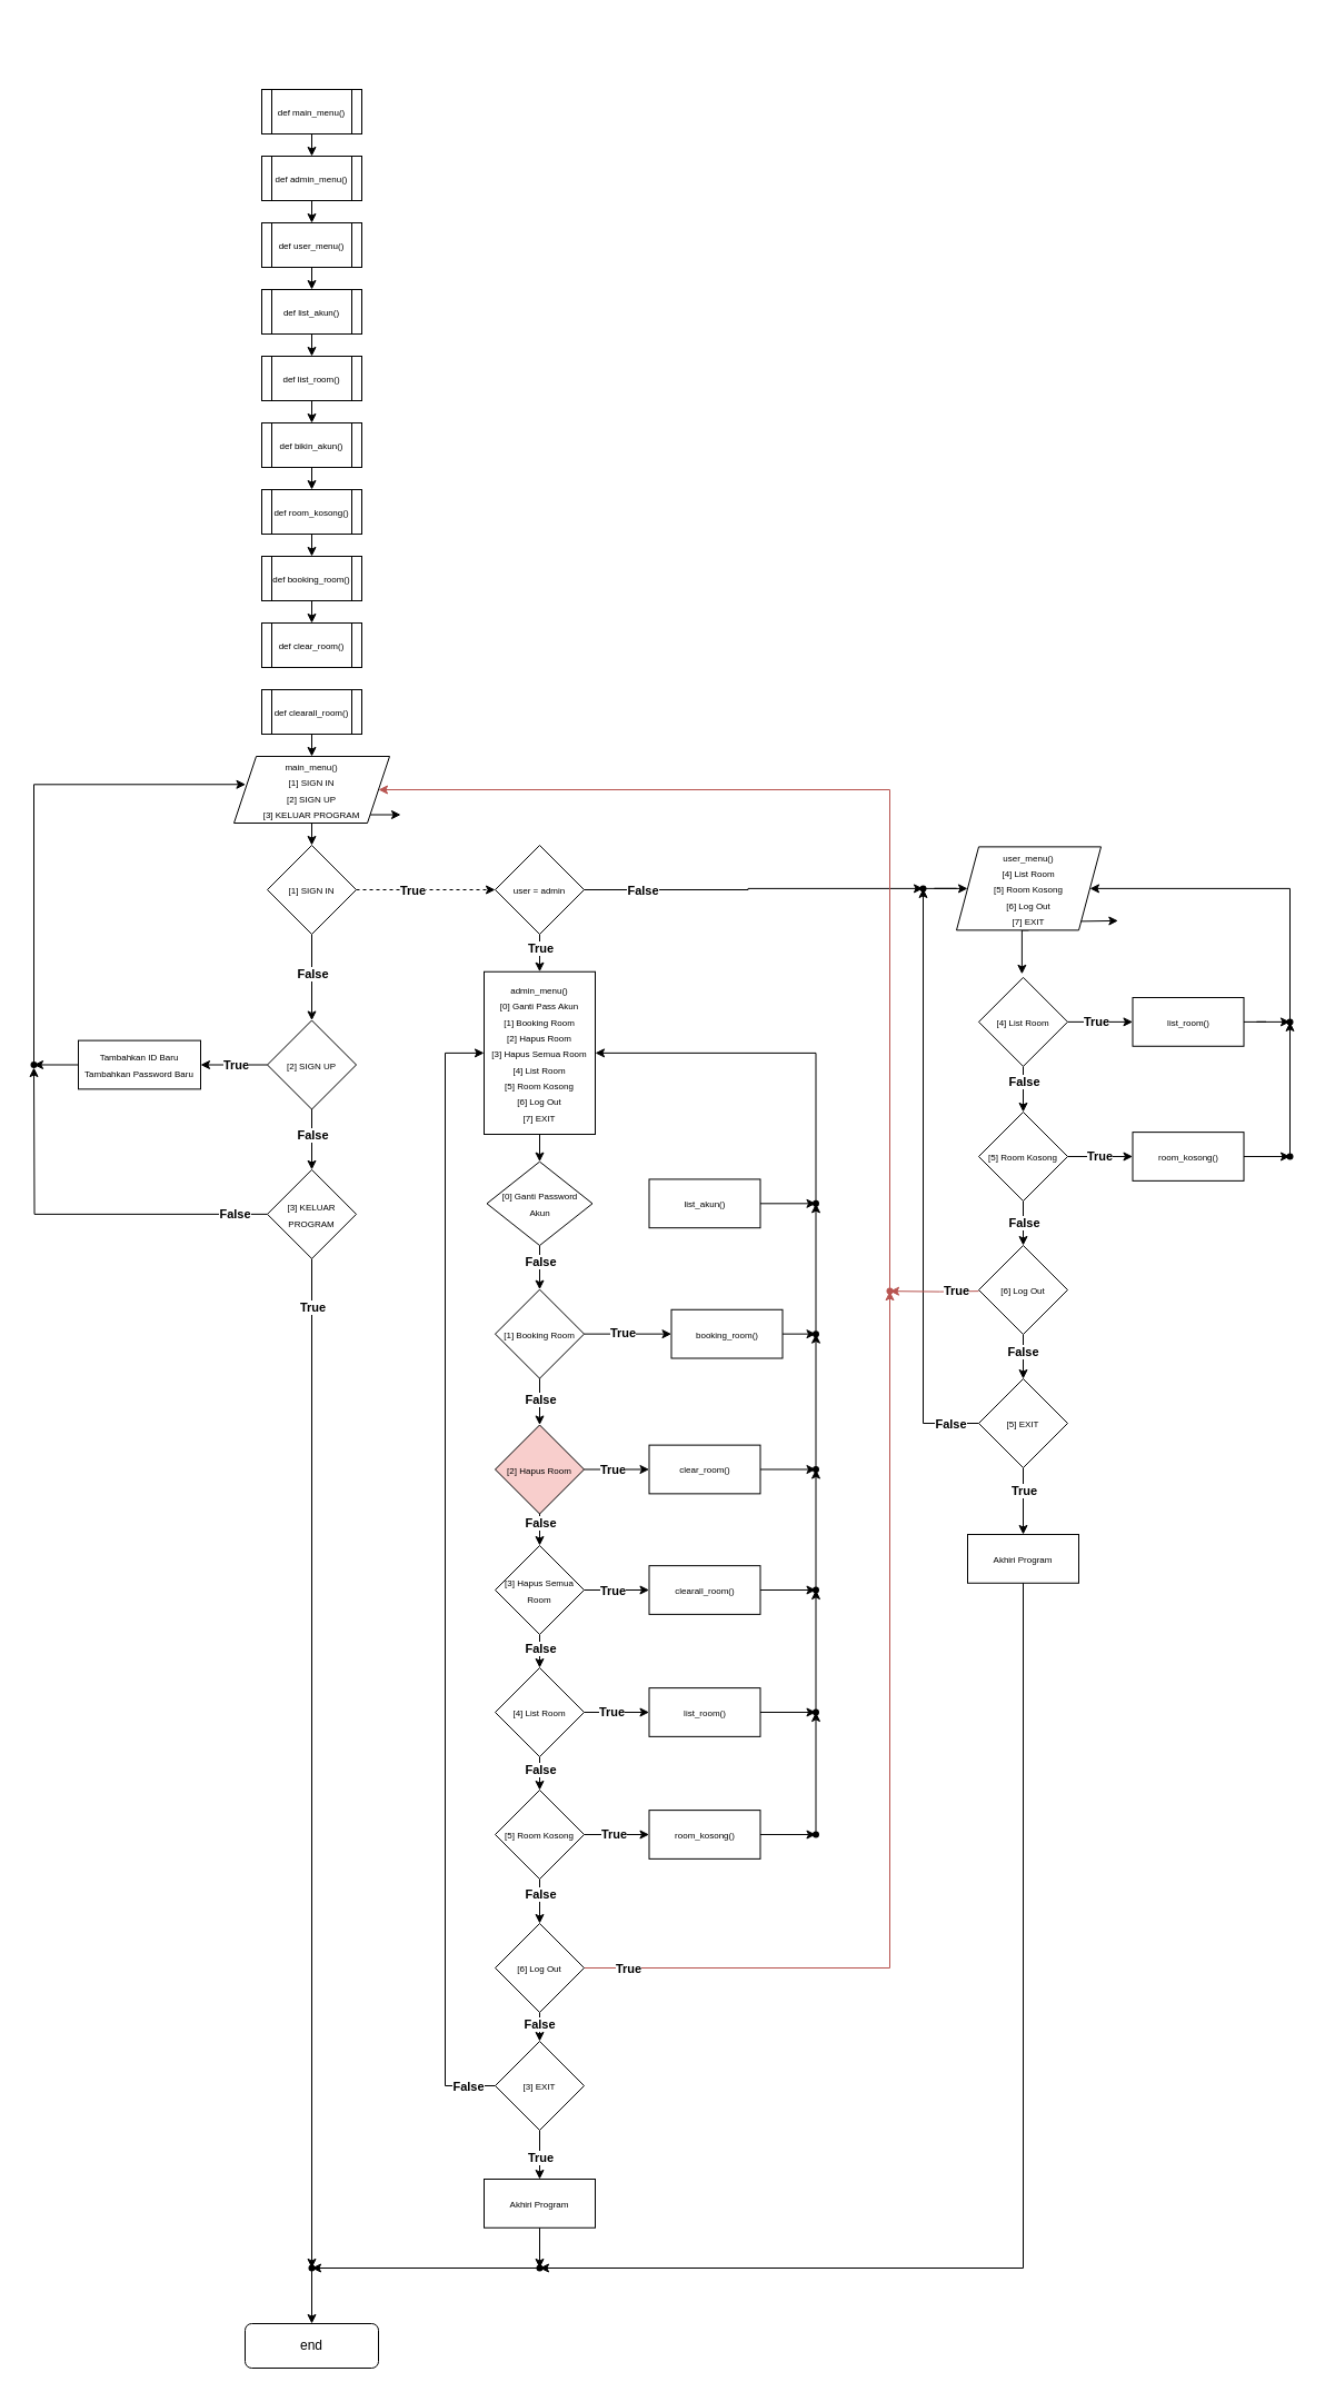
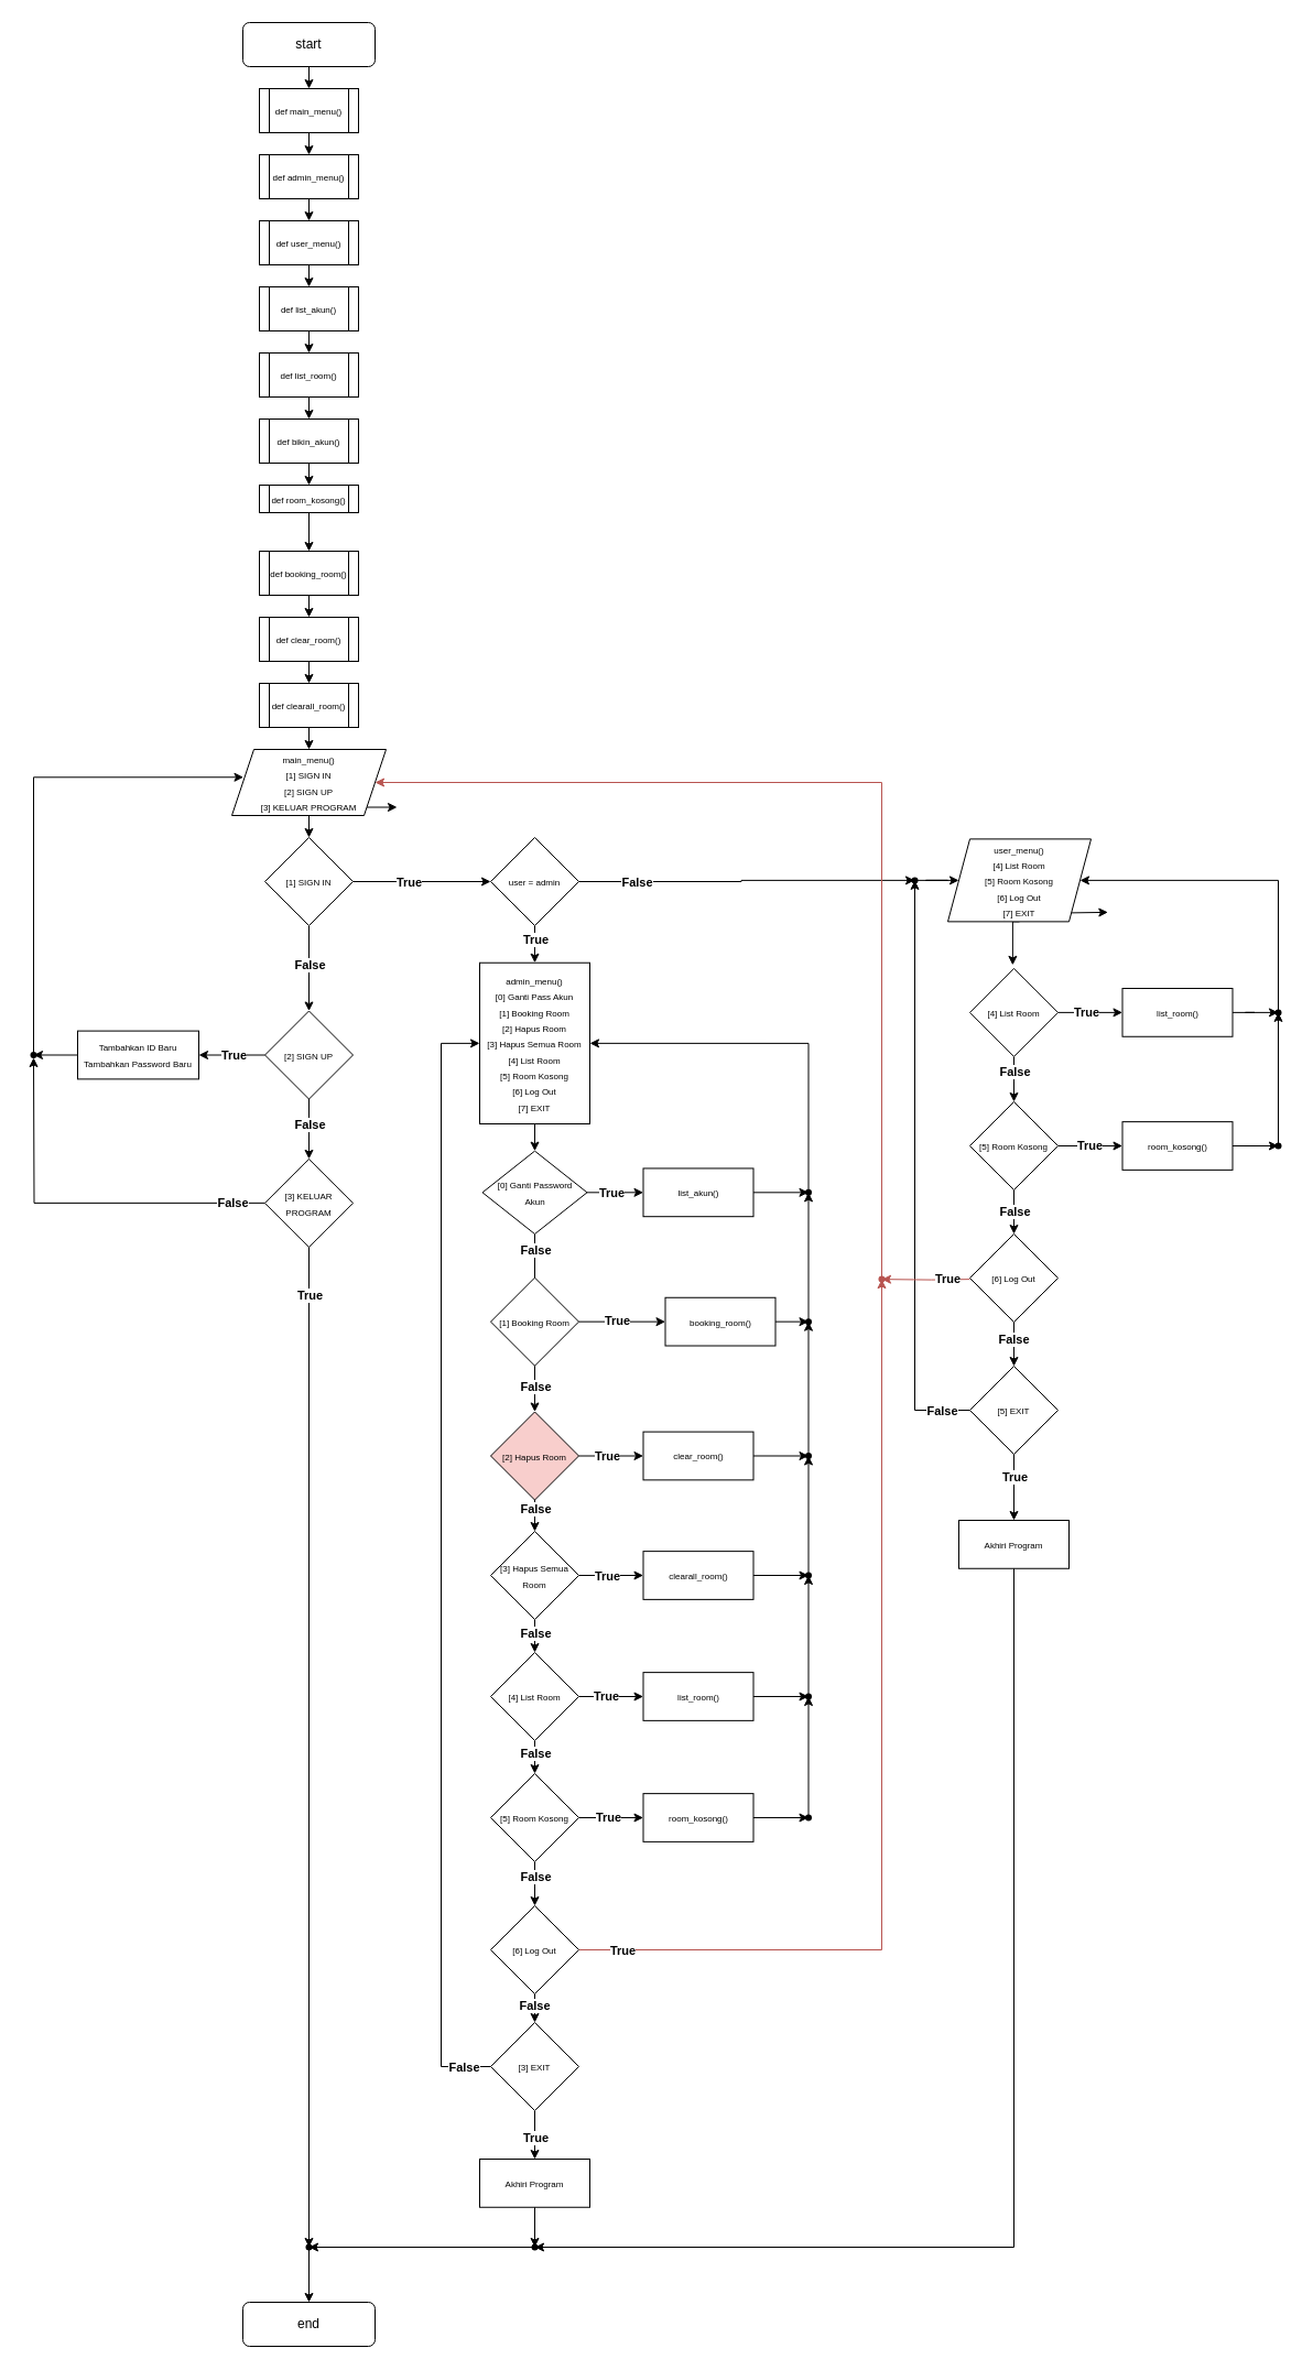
+ <mxCell id="3" value="start" style="rounded=1;whiteSpace=wrap;html=1;fontSize=12;glass=0;strokeWidth=1;shadow=0;" parent="1" vertex="1"><mxGeometry x="220" y="20" width="120" height="40" as="geometry" /></mxCell>
+ <mxCell id="2" style="edgeStyle=orthogonalEdgeStyle;rounded=0;orthogonalLoop=1;jettySize=auto;html=1;exitX=0.5;exitY=1;exitDx=0;exitDy=0;entryX=0.5;entryY=0;entryDx=0;entryDy=0;" edge="1" parent="1" source="3" target="82"><mxGeometry relative="1" as="geometry" /></mxCell>
- <mxCell id="90" value="&lt;font style=&quot;font-size: 8px;&quot;&gt;def room_kosong()&lt;/font&gt;" style="shape=process;whiteSpace=wrap;html=1;backgroundOutline=1;" vertex="1" parent="1"><mxGeometry x="235" y="440" width="90" height="40" as="geometry" /></mxCell>
+ <mxCell id="90" value="&lt;font style=&quot;font-size: 8px;&quot;&gt;def room_kosong()&lt;/font&gt;" style="shape=process;whiteSpace=wrap;html=1;backgroundOutline=1;" vertex="1" parent="1"><mxGeometry x="235" y="440" width="90" height="25" as="geometry" /></mxCell>
+ <mxCell id="95" style="edgeStyle=orthogonalEdgeStyle;rounded=0;orthogonalLoop=1;jettySize=auto;html=1;exitX=0.5;exitY=1;exitDx=0;exitDy=0;entryX=0.5;entryY=0;entryDx=0;entryDy=0;" edge="1" parent="1" source="96" target="98"><mxGeometry relative="1" as="geometry" /></mxCell>
- <mxCell id="5" style="edgeStyle=orthogonalEdgeStyle;rounded=0;orthogonalLoop=1;jettySize=auto;html=1;exitX=1;exitY=0.5;exitDx=0;exitDy=0;dashed=1;" parent="1" source="9" target="17" edge="1"><mxGeometry relative="1" as="geometry" /></mxCell>
+ <mxCell id="5" style="edgeStyle=orthogonalEdgeStyle;rounded=0;orthogonalLoop=1;jettySize=auto;html=1;exitX=1;exitY=0.5;exitDx=0;exitDy=0;" parent="1" source="9" target="17" edge="1"><mxGeometry relative="1" as="geometry" /></mxCell>
+ <mxCell id="103" style="edgeStyle=orthogonalEdgeStyle;rounded=0;orthogonalLoop=1;jettySize=auto;html=1;exitX=1;exitY=0.5;exitDx=0;exitDy=0;entryX=0;entryY=0.5;entryDx=0;entryDy=0;" edge="1" parent="1" source="105" target="107"><mxGeometry relative="1" as="geometry" /></mxCell>
+ <mxCell id="104" value="&lt;b&gt;True&lt;/b&gt;" style="edgeLabel;html=1;align=center;verticalAlign=middle;resizable=0;points=[];" vertex="1" connectable="0" parent="103"><mxGeometry x="-0.216" y="1" relative="1" as="geometry"><mxPoint x="2" y="1" as="offset" /></mxGeometry></mxCell>
- <mxCell id="101" style="edgeStyle=orthogonalEdgeStyle;rounded=0;orthogonalLoop=1;jettySize=auto;html=1;exitX=0.5;exitY=1;exitDx=0;exitDy=0;entryX=0.5;entryY=0;entryDx=0;entryDy=0;" edge="1" parent="1" source="105" target="27"><mxGeometry relative="1" as="geometry" /></mxCell>
+ <mxCell id="101" style="edgeStyle=orthogonalEdgeStyle;rounded=0;orthogonalLoop=1;jettySize=auto;html=1;exitX=0.5;exitY=1;exitDx=0;exitDy=0;entryX=0.5;entryY=0;entryDx=0;entryDy=0;endArrow=none;" edge="1" parent="1" source="105" target="27"><mxGeometry relative="1" as="geometry" /></mxCell>
